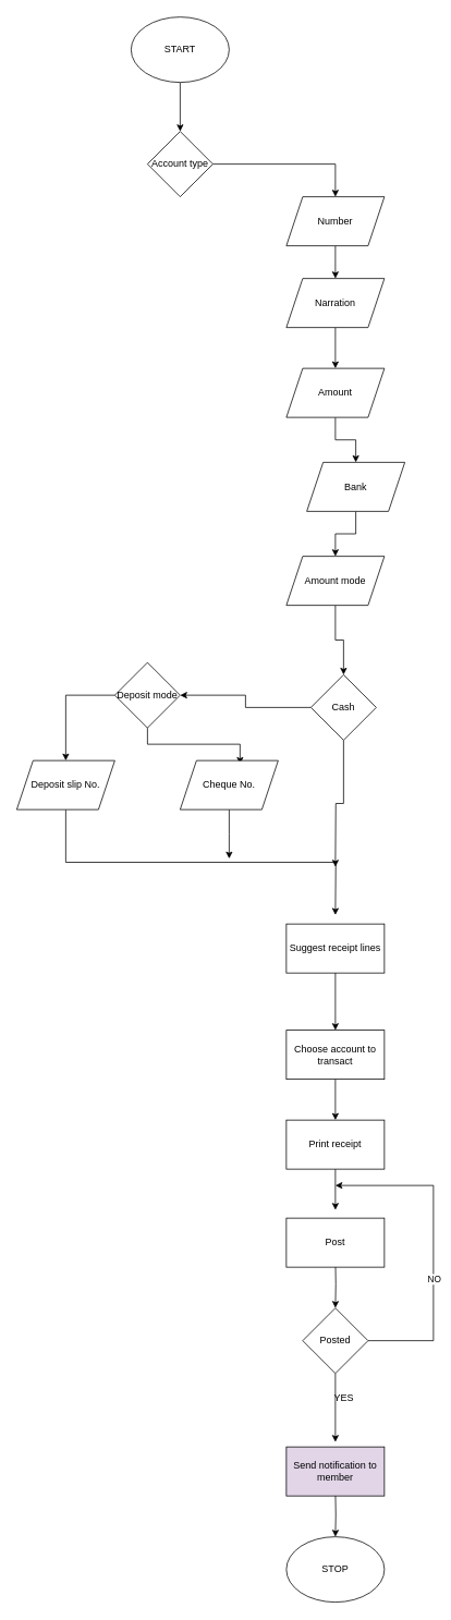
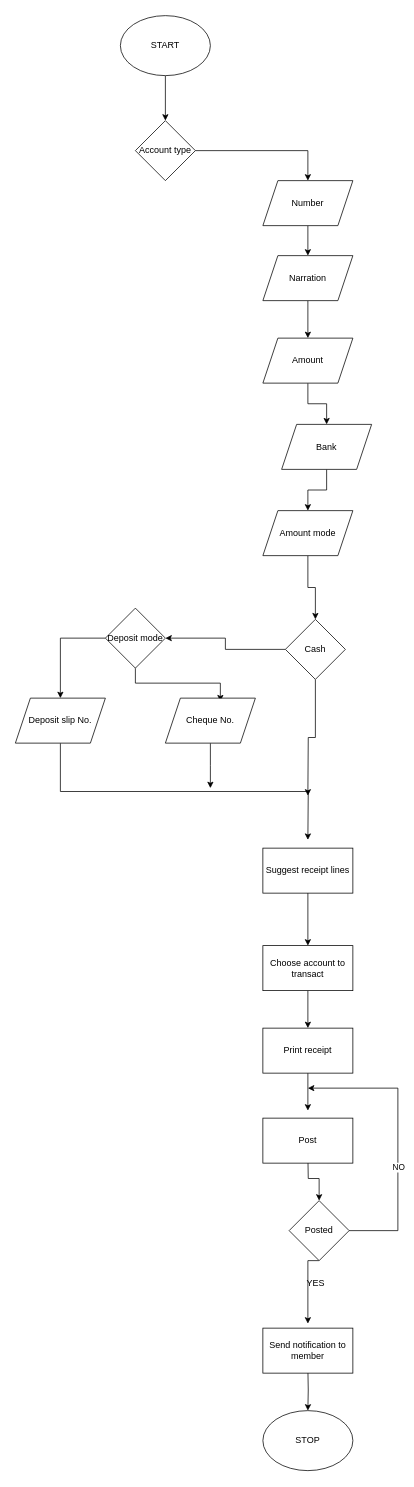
- <mxCell id="33" value="Posted" style="rhombus;whiteSpace=wrap;html=1;" parent="1" vertex="1"><mxGeometry x="370" y="1600" width="80" height="80" as="geometry" /></mxCell>
+ <mxCell id="33" value="Posted" style="rhombus;whiteSpace=wrap;html=1;" parent="1" vertex="1"><mxGeometry x="385" y="1600" width="80" height="80" as="geometry" /></mxCell>
- <mxCell id="41" value="Send notification to member" style="rounded=0;whiteSpace=wrap;html=1;fillColor=#e1d5e7;" vertex="1" parent="1"><mxGeometry x="350" y="1770" width="120" height="60" as="geometry" /></mxCell>
+ <mxCell id="41" value="Send notification to member" style="rounded=0;whiteSpace=wrap;html=1;" vertex="1" parent="1"><mxGeometry x="350" y="1770" width="120" height="60" as="geometry" /></mxCell>
